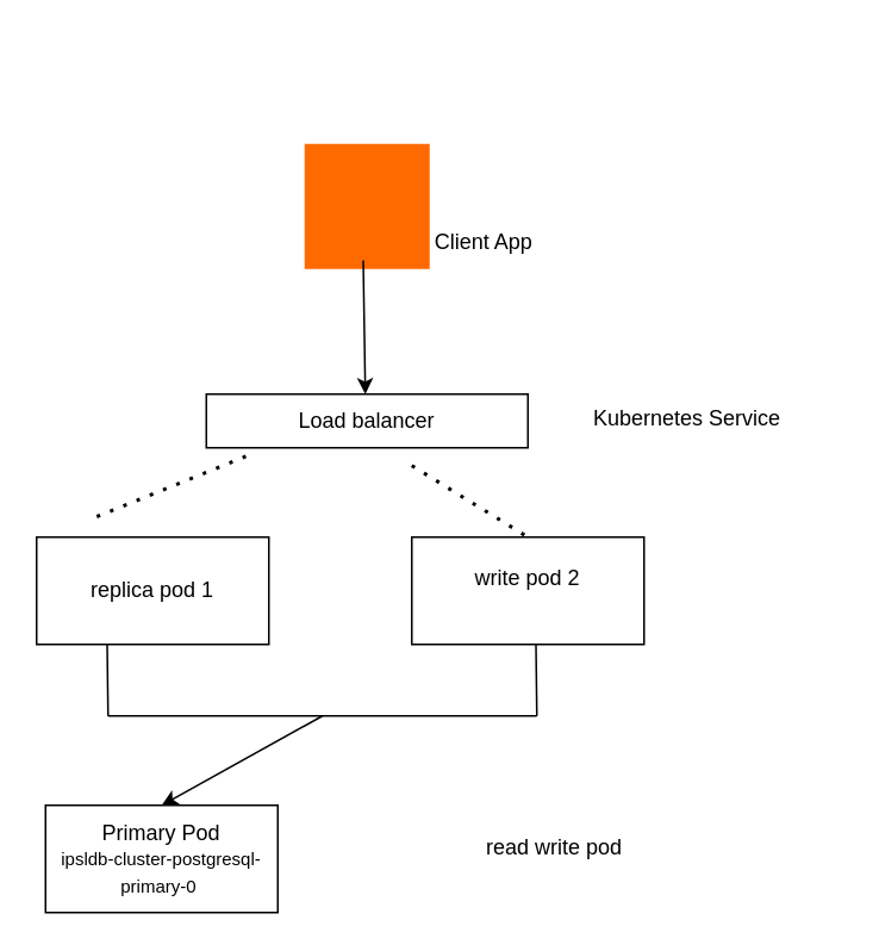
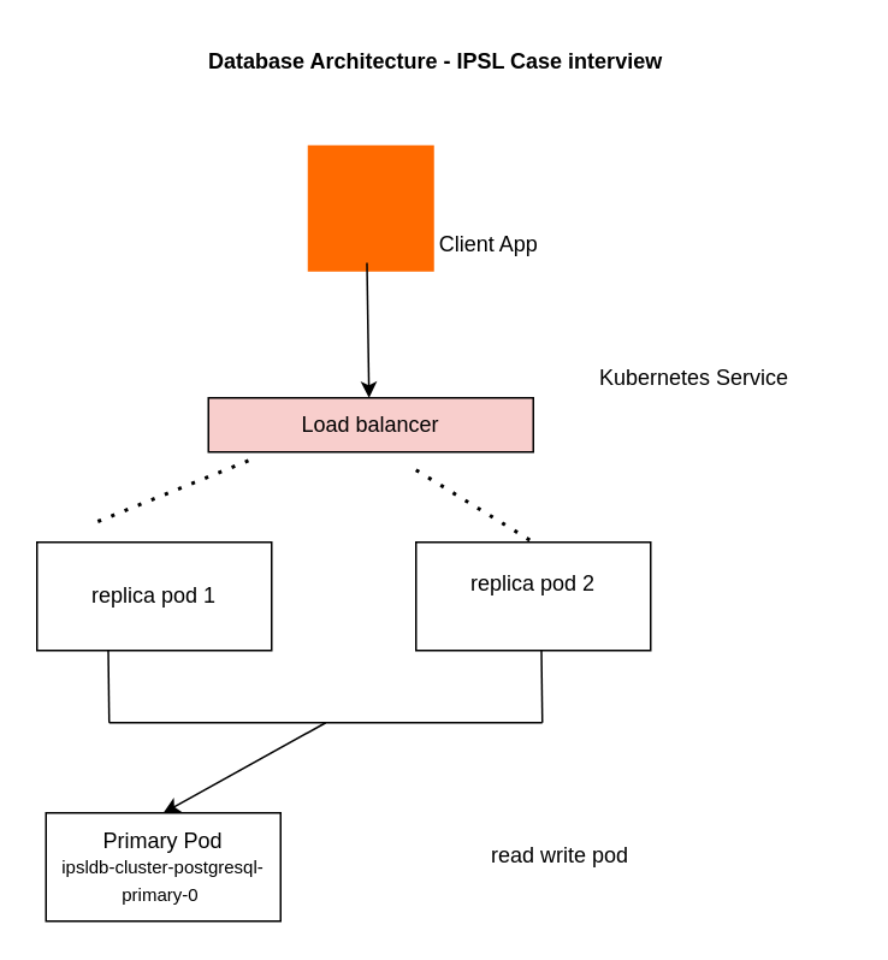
+ <mxCell id="17" value=" Database Architecture - IPSL Case interview" style="text;whiteSpace=wrap;fontStyle=1" vertex="1" parent="1"><mxGeometry x="110" y="20" width="285" height="40" as="geometry" /></mxCell>
- <mxCell id="3" value="Load balancer" style="rounded=0;whiteSpace=wrap;html=1;" parent="1" vertex="1"><mxGeometry x="115" y="220" width="180" height="30" as="geometry" /></mxCell>
+ <mxCell id="3" value="Load balancer" style="rounded=0;whiteSpace=wrap;html=1;fillColor=#f8cecc;" parent="1" vertex="1"><mxGeometry x="115" y="220" width="180" height="30" as="geometry" /></mxCell>
- <mxCell id="6" value="Kubernetes Service" style="text;whiteSpace=wrap;" parent="1" vertex="1"><mxGeometry x="330" y="220" width="140" height="40" as="geometry" /></mxCell>
+ <mxCell id="6" value="Kubernetes Service" style="text;whiteSpace=wrap;" parent="1" vertex="1"><mxGeometry x="330" y="195" width="140" height="40" as="geometry" /></mxCell>
- <mxCell id="9" value="write pod 2&lt;div&gt;&lt;br&gt;&lt;/div&gt;" style="rounded=0;whiteSpace=wrap;html=1;" vertex="1" parent="1"><mxGeometry x="230" y="300" width="130" height="60" as="geometry" /></mxCell>
+ <mxCell id="9" value="replica pod 2&lt;div&gt;&lt;br&gt;&lt;/div&gt;" style="rounded=0;whiteSpace=wrap;html=1;" vertex="1" parent="1"><mxGeometry x="230" y="300" width="130" height="60" as="geometry" /></mxCell>
